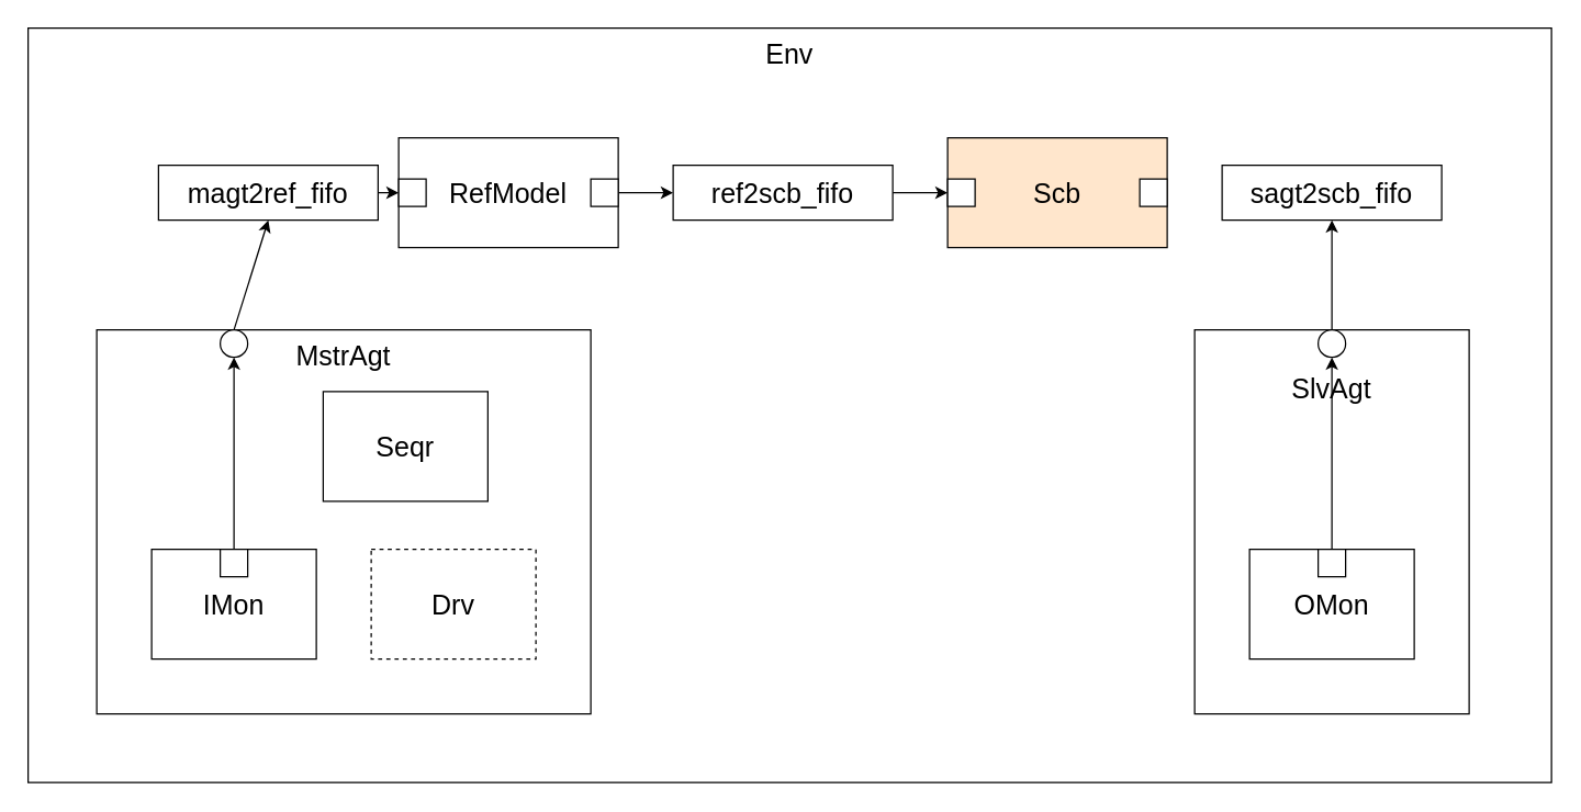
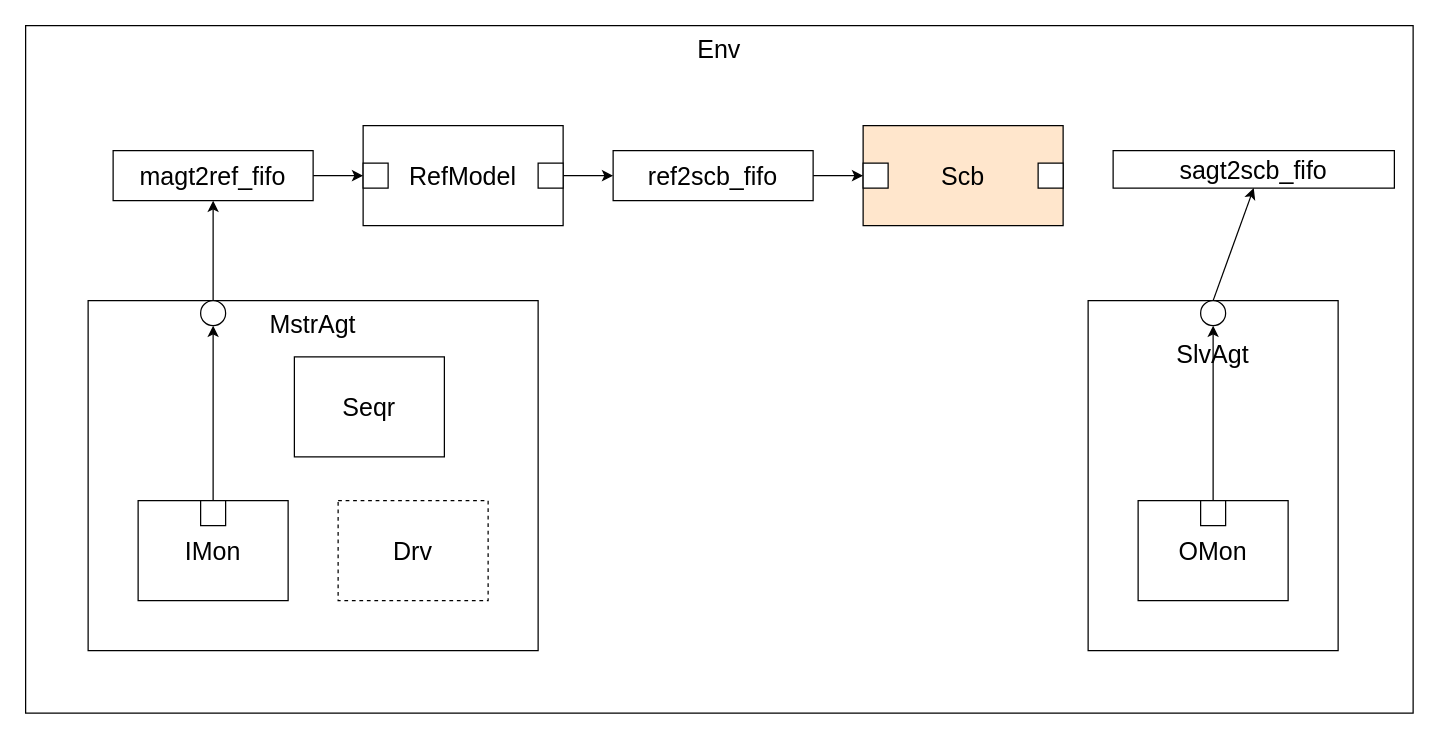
- <mxCell id="11" value="magt2ref_fifo" style="rounded=0;whiteSpace=wrap;html=1;hachureGap=4;fontFamily=Helvetica;fontSize=20;" parent="1" vertex="1"><mxGeometry x="115" y="120" width="160" height="40" as="geometry" /></mxCell>
+ <mxCell id="11" value="magt2ref_fifo" style="rounded=0;whiteSpace=wrap;html=1;hachureGap=4;fontFamily=Helvetica;fontSize=20;" parent="1" vertex="1"><mxGeometry x="90" y="120" width="160" height="40" as="geometry" /></mxCell>
- <mxCell id="15" value="sagt2scb_fifo" style="rounded=0;whiteSpace=wrap;html=1;hachureGap=4;fontFamily=Helvetica;fontSize=20;" parent="1" vertex="1"><mxGeometry x="890" y="120" width="160" height="40" as="geometry" /></mxCell>
+ <mxCell id="15" value="sagt2scb_fifo" style="rounded=0;whiteSpace=wrap;html=1;hachureGap=4;fontFamily=Helvetica;fontSize=20;" parent="1" vertex="1"><mxGeometry x="890" y="120" width="225" height="30" as="geometry" /></mxCell>
